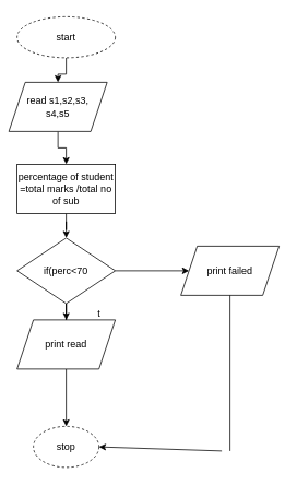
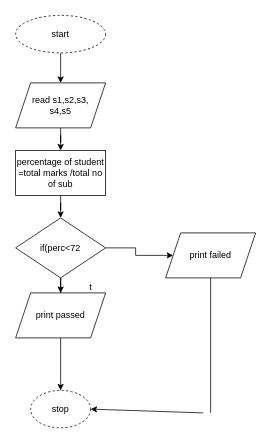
- <mxCell id="5" value="read s1,s2,s3,&lt;br&gt;s4,s5" style="shape=parallelogram;perimeter=parallelogramPerimeter;whiteSpace=wrap;html=1;fixedSize=1;" vertex="1" parent="1"><mxGeometry x="10" y="100" width="120" height="60" as="geometry" /></mxCell>
+ <mxCell id="5" value="read s1,s2,s3,&lt;br&gt;s4,s5" style="shape=parallelogram;perimeter=parallelogramPerimeter;whiteSpace=wrap;html=1;fixedSize=1;" vertex="1" parent="1"><mxGeometry x="20" y="110" width="120" height="60" as="geometry" /></mxCell>
- <mxCell id="10" value="if(perc&amp;lt;70" style="rhombus;whiteSpace=wrap;html=1;" vertex="1" parent="1"><mxGeometry x="20" y="290" width="120" height="80" as="geometry" /></mxCell>
+ <mxCell id="10" value="if(perc&amp;lt;72" style="rhombus;whiteSpace=wrap;html=1;" vertex="1" parent="1"><mxGeometry x="20" y="290" width="120" height="80" as="geometry" /></mxCell>
- <mxCell id="11" value="print failed" style="shape=parallelogram;perimeter=parallelogramPerimeter;whiteSpace=wrap;html=1;fixedSize=1;" vertex="1" parent="1"><mxGeometry x="220" y="300" width="120" height="60" as="geometry" /></mxCell>
+ <mxCell id="11" value="print failed" style="shape=parallelogram;perimeter=parallelogramPerimeter;whiteSpace=wrap;html=1;fixedSize=1;" vertex="1" parent="1"><mxGeometry x="220" y="310" width="120" height="60" as="geometry" /></mxCell>
- <mxCell id="13" value="print read" style="shape=parallelogram;perimeter=parallelogramPerimeter;whiteSpace=wrap;html=1;fixedSize=1;" vertex="1" parent="1"><mxGeometry x="20" y="390" width="120" height="60" as="geometry" /></mxCell>
+ <mxCell id="13" value="print passed" style="shape=parallelogram;perimeter=parallelogramPerimeter;whiteSpace=wrap;html=1;fixedSize=1;" vertex="1" parent="1"><mxGeometry x="20" y="390" width="120" height="60" as="geometry" /></mxCell>
